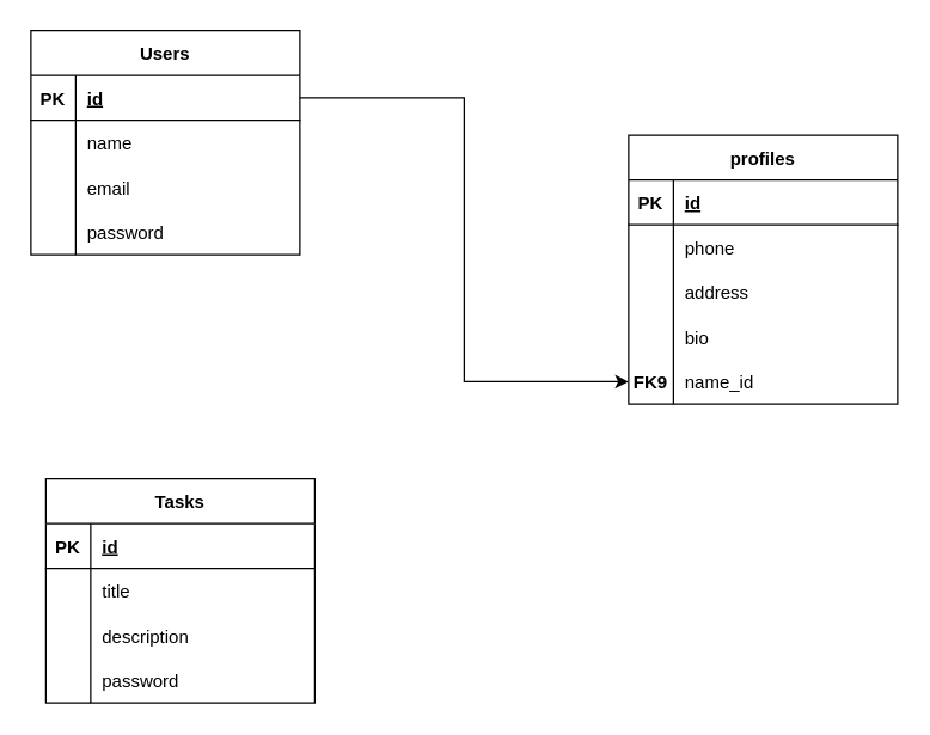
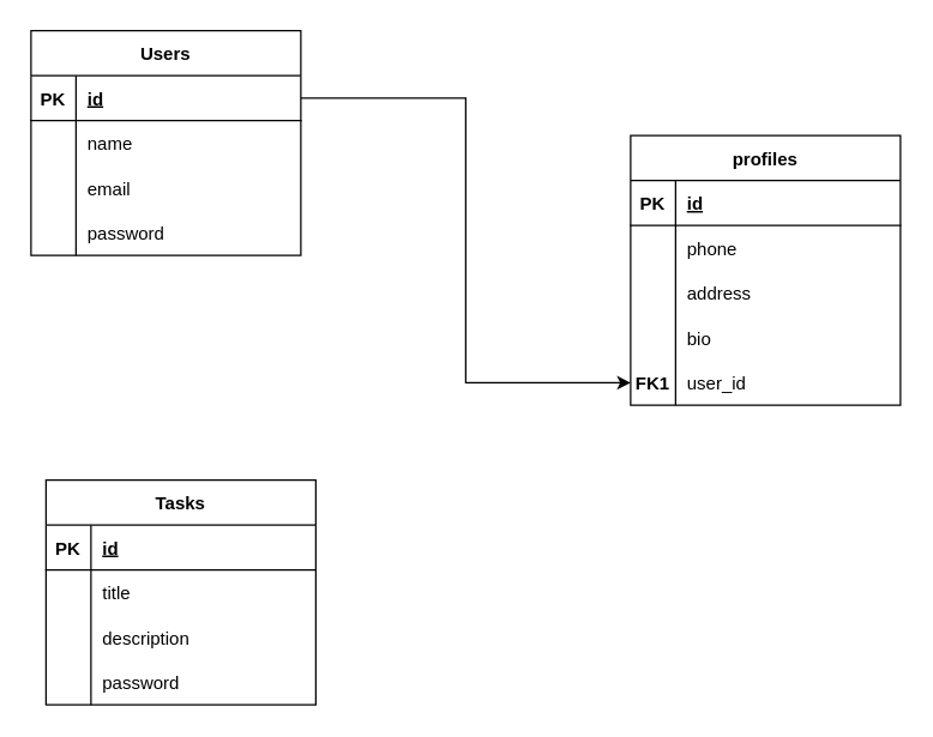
- <mxCell id="29" value="FK9" style="shape=partialRectangle;connectable=0;fillColor=none;top=0;left=0;bottom=0;right=0;editable=1;overflow=hidden;fontStyle=1" vertex="1" parent="28"><mxGeometry width="30" height="30" as="geometry"><mxRectangle width="30" height="30" as="alternateBounds" /></mxGeometry></mxCell>
+ <mxCell id="29" value="FK1" style="shape=partialRectangle;connectable=0;fillColor=none;top=0;left=0;bottom=0;right=0;editable=1;overflow=hidden;fontStyle=1" vertex="1" parent="28"><mxGeometry width="30" height="30" as="geometry"><mxRectangle width="30" height="30" as="alternateBounds" /></mxGeometry></mxCell>
- <mxCell id="30" value="name_id" style="shape=partialRectangle;connectable=0;fillColor=none;top=0;left=0;bottom=0;right=0;align=left;spacingLeft=6;overflow=hidden;" vertex="1" parent="28"><mxGeometry x="30" width="150" height="30" as="geometry"><mxRectangle width="150" height="30" as="alternateBounds" /></mxGeometry></mxCell>
+ <mxCell id="30" value="user_id" style="shape=partialRectangle;connectable=0;fillColor=none;top=0;left=0;bottom=0;right=0;align=left;spacingLeft=6;overflow=hidden;" vertex="1" parent="28"><mxGeometry x="30" width="150" height="30" as="geometry"><mxRectangle width="150" height="30" as="alternateBounds" /></mxGeometry></mxCell>
